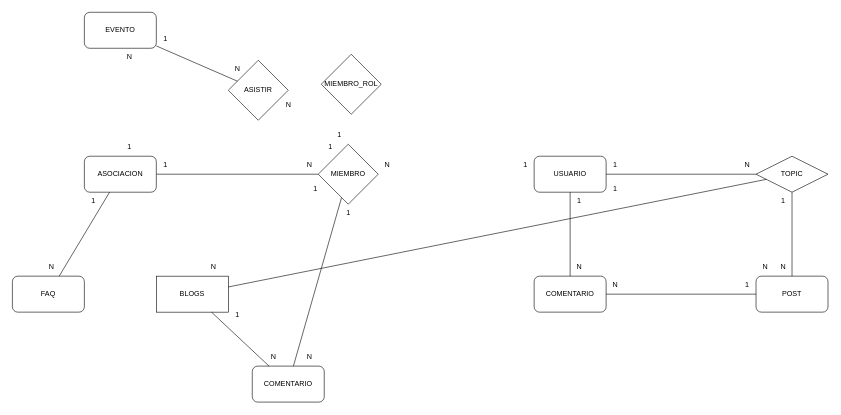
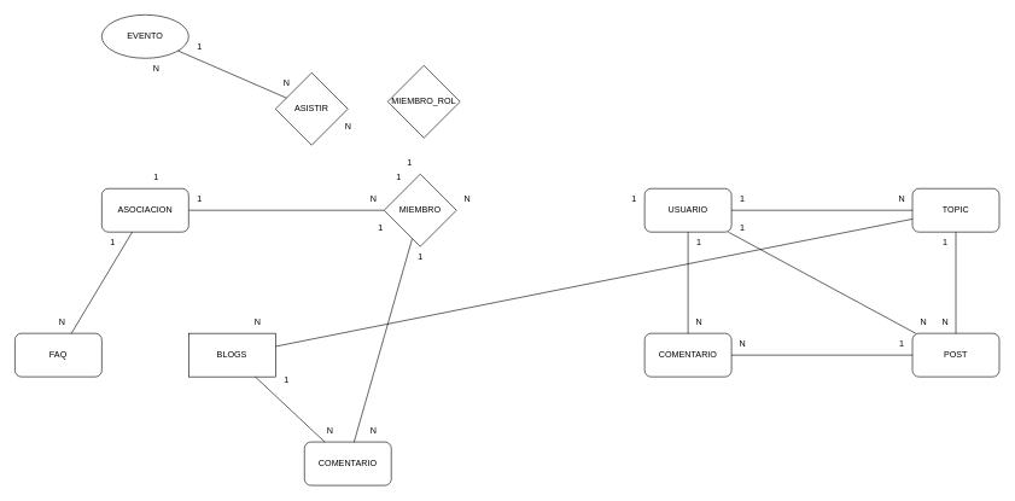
- <mxCell id="40" value="EVENTO" style="rounded=1;whiteSpace=wrap;html=1;" parent="1" vertex="1"><mxGeometry x="140" y="20" width="120" height="60" as="geometry" /></mxCell>
+ <mxCell id="40" value="EVENTO" style="ellipse;whiteSpace=wrap;html=1;" parent="1" vertex="1"><mxGeometry x="140" y="20" width="120" height="60" as="geometry" /></mxCell>
- <mxCell id="21" value="TOPIC" style="rhombus;whiteSpace=wrap;html=1;" parent="1" vertex="1"><mxGeometry x="1260" y="260" width="120" height="60" as="geometry" /></mxCell>
+ <mxCell id="21" value="TOPIC" style="rounded=1;whiteSpace=wrap;html=1;" parent="1" vertex="1"><mxGeometry x="1260" y="260" width="120" height="60" as="geometry" /></mxCell>
+ <mxCell id="36" style="rounded=0;orthogonalLoop=1;jettySize=auto;html=1;endArrow=none;endFill=0;" parent="1" source="22" target="4" edge="1"><mxGeometry relative="1" as="geometry"><mxPoint x="1260" y="370" as="sourcePoint" /><mxPoint x="1010" y="370" as="targetPoint" /></mxGeometry></mxCell>
